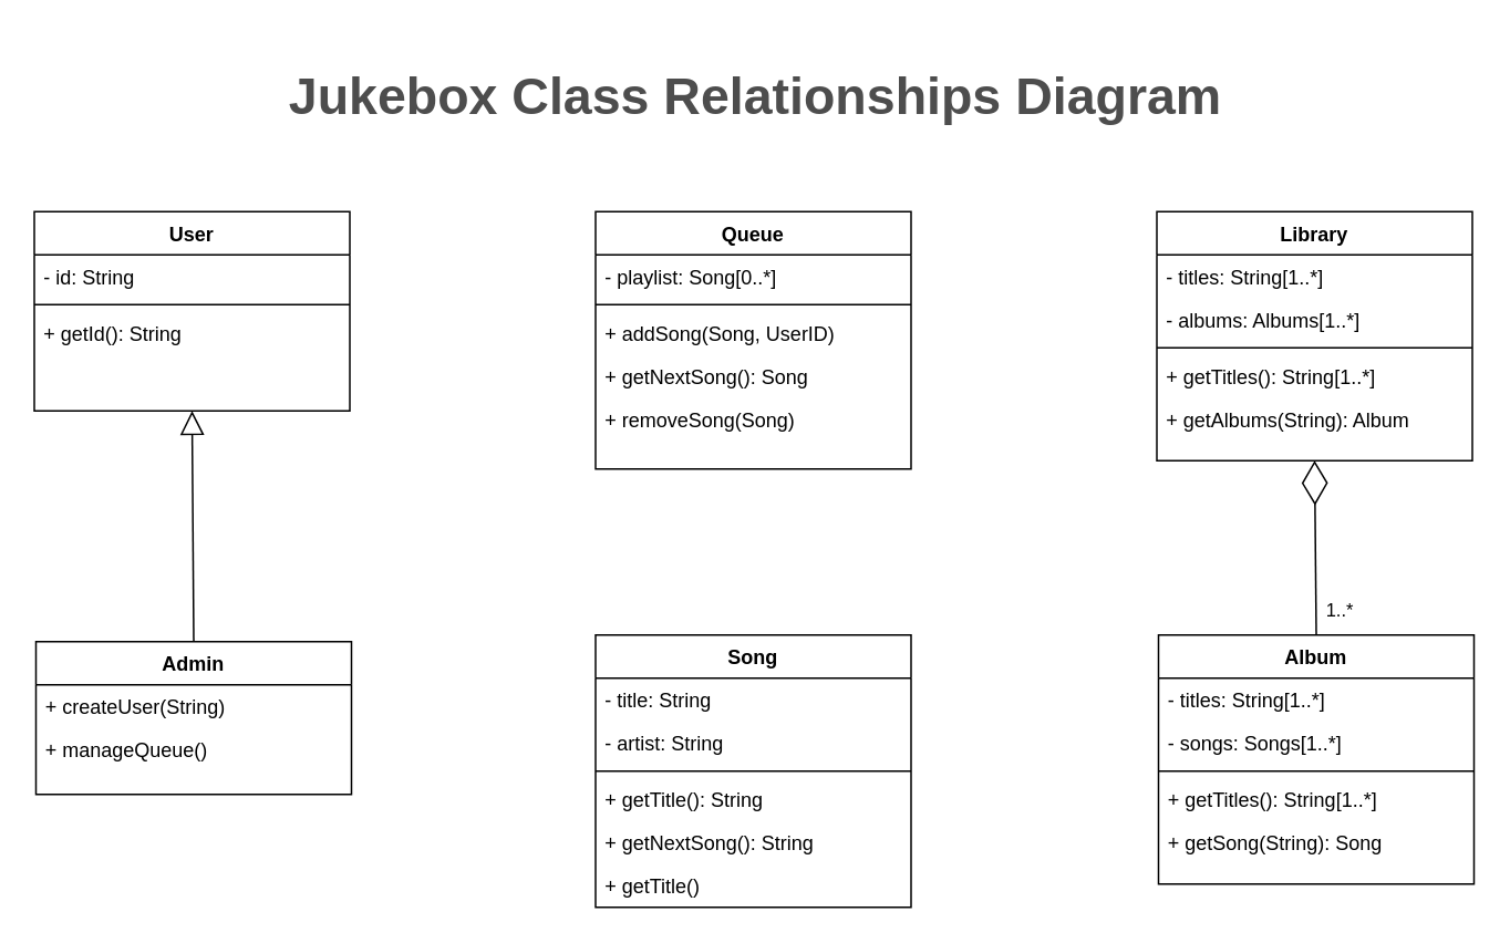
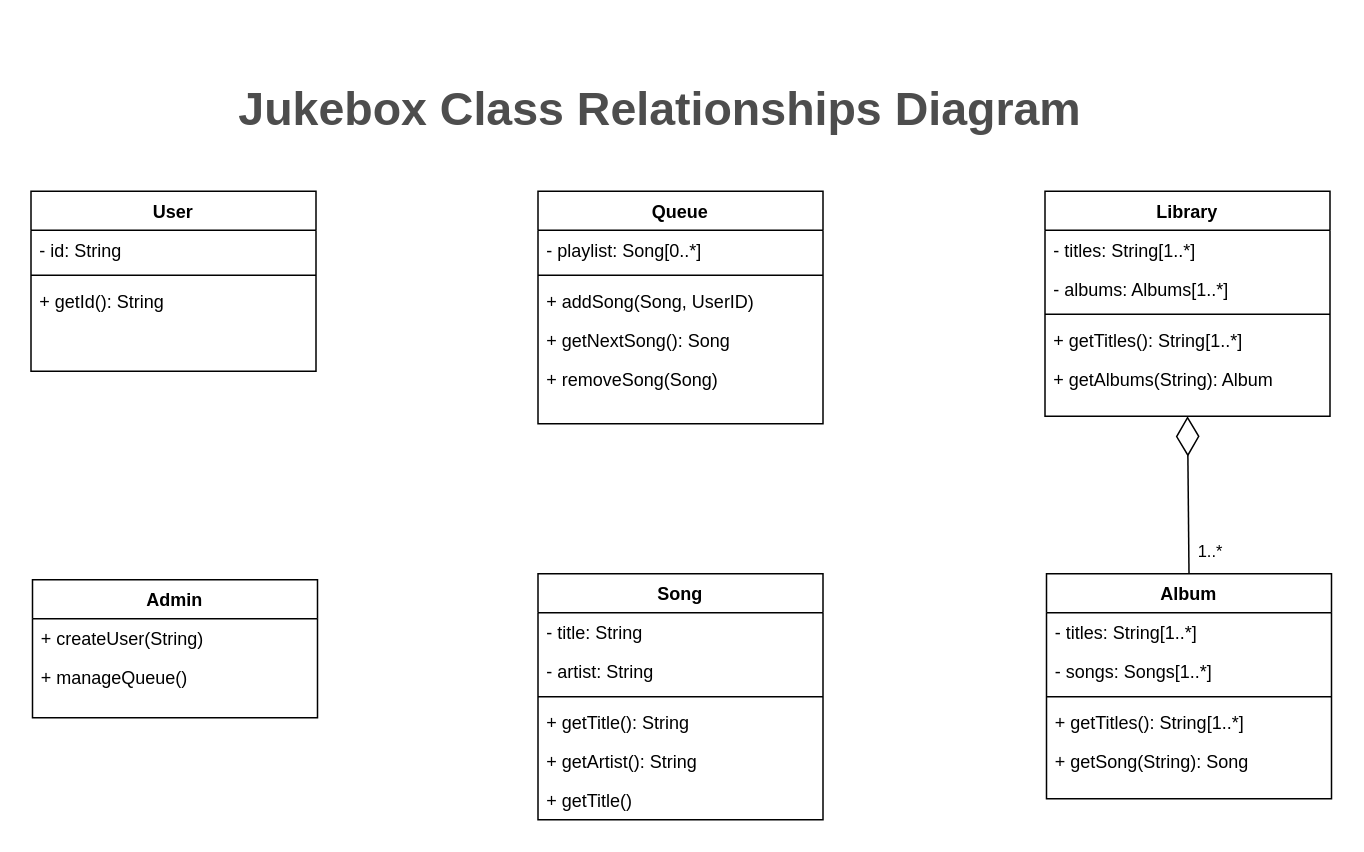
- <mxCell id="34" value="Jukebox Class Relationships Diagram" style="text;align=center;fontStyle=1;verticalAlign=middle;spacingLeft=3;spacingRight=3;strokeColor=none;rotatable=0;points=[[0,0.5],[1,0.5]];portConstraint=eastwest;fontSize=31;fontColor=#4D4D4D;" parent="1" vertex="1"><mxGeometry x="145" y="20" width="619" height="68" as="geometry" /></mxCell>
+ <mxCell id="34" value="Jukebox Class Relationships Diagram" style="text;align=center;fontStyle=1;verticalAlign=middle;spacingLeft=3;spacingRight=3;strokeColor=none;rotatable=0;points=[[0,0.5],[1,0.5]];portConstraint=eastwest;fontSize=31;fontColor=#4D4D4D;" parent="1" vertex="1"><mxGeometry x="130" y="35" width="619" height="68" as="geometry" /></mxCell>
- <mxCell id="36" value="" style="endArrow=block;endFill=0;endSize=12;html=1;rounded=0;exitX=0.5;exitY=0;exitDx=0;exitDy=0;entryX=0.5;entryY=1;entryDx=0;entryDy=0;" edge="1" parent="1" source="2" target="17"><mxGeometry width="160" relative="1" as="geometry"><mxPoint x="190" y="238" as="sourcePoint" /><mxPoint x="350" y="238" as="targetPoint" /></mxGeometry></mxCell>
- <mxCell id="32" value="+ getNextSong(): String" style="text;align=left;verticalAlign=top;spacingLeft=4;spacingRight=4;overflow=hidden;rotatable=0;points=[[0,0.5],[1,0.5]];portConstraint=eastwest;" parent="27" vertex="1"><mxGeometry y="112" width="190" height="26" as="geometry" /></mxCell>
+ <mxCell id="32" value="+ getArtist(): String" style="text;align=left;verticalAlign=top;spacingLeft=4;spacingRight=4;overflow=hidden;rotatable=0;points=[[0,0.5],[1,0.5]];portConstraint=eastwest;" parent="27" vertex="1"><mxGeometry y="112" width="190" height="26" as="geometry" /></mxCell>
